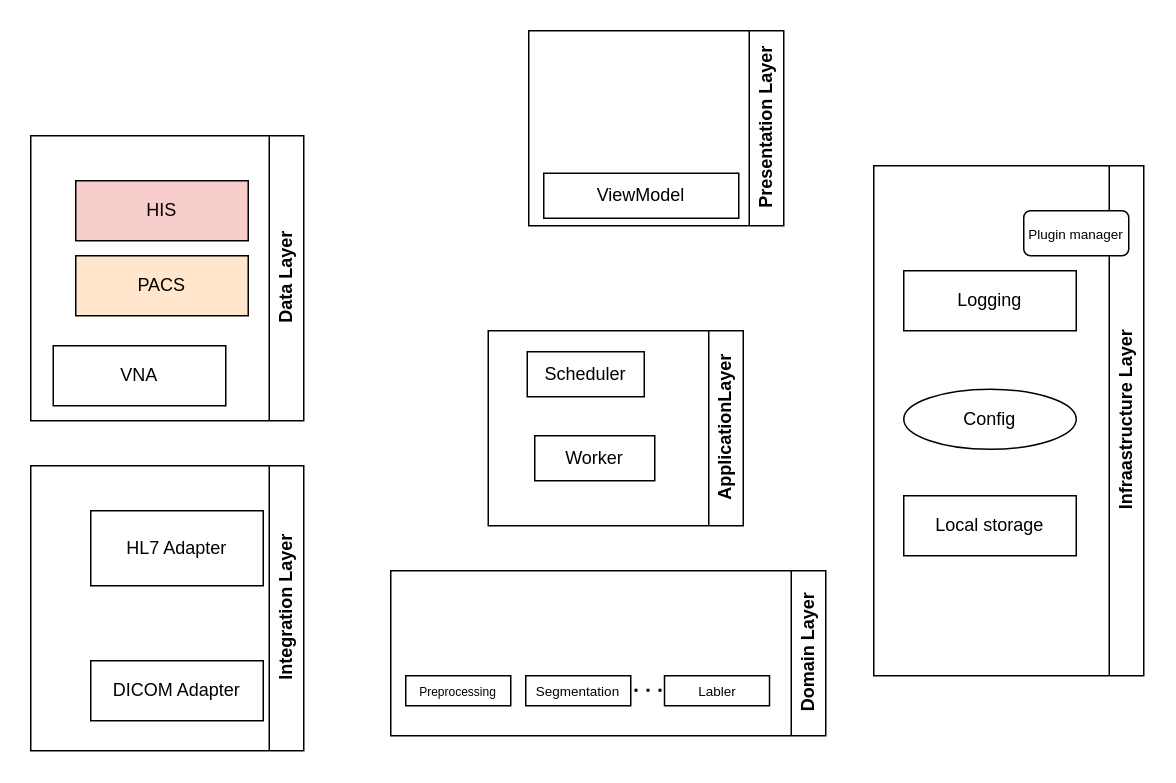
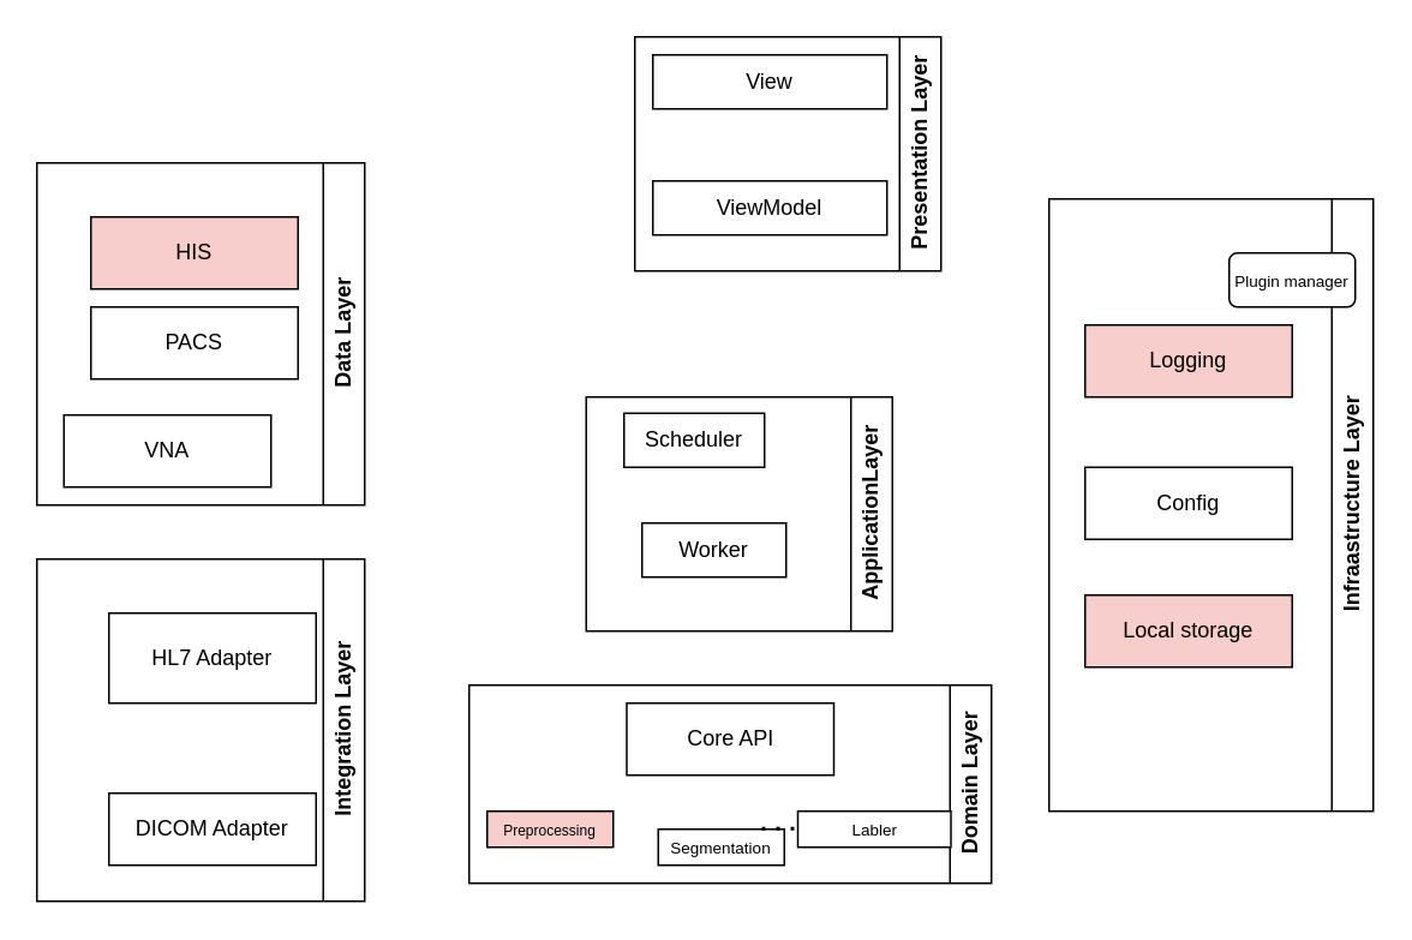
+ <mxCell id="6" value="View" style="rounded=0;whiteSpace=wrap;html=1;" vertex="1" parent="5"><mxGeometry x="10" y="10" width="130" height="30" as="geometry" /></mxCell>
- <mxCell id="7" value="ViewModel" style="rounded=0;whiteSpace=wrap;html=1;" vertex="1" parent="5"><mxGeometry x="10" y="95" width="130" height="30" as="geometry" /></mxCell>
+ <mxCell id="7" value="ViewModel" style="rounded=0;whiteSpace=wrap;html=1;" vertex="1" parent="5"><mxGeometry x="10" y="80" width="130" height="30" as="geometry" /></mxCell>
- <mxCell id="25" value="PACS" style="rounded=0;whiteSpace=wrap;html=1;fillColor=#ffe6cc;" vertex="1" parent="22"><mxGeometry x="30" y="80" width="115" height="40" as="geometry" /></mxCell>
+ <mxCell id="25" value="PACS" style="rounded=0;whiteSpace=wrap;html=1;" vertex="1" parent="22"><mxGeometry x="30" y="80" width="115" height="40" as="geometry" /></mxCell>
- <mxCell id="18" value="Logging" style="rounded=0;whiteSpace=wrap;html=1;" vertex="1" parent="17"><mxGeometry x="20" y="70" width="115" height="40" as="geometry" /></mxCell>
+ <mxCell id="18" value="Logging" style="rounded=0;whiteSpace=wrap;html=1;fillColor=#f8cecc;" vertex="1" parent="17"><mxGeometry x="20" y="70" width="115" height="40" as="geometry" /></mxCell>
- <mxCell id="3" value="Scheduler" style="rounded=0;whiteSpace=wrap;html=1;" vertex="1" parent="2"><mxGeometry x="26" y="14" width="78" height="30" as="geometry" /></mxCell>
+ <mxCell id="3" value="Scheduler" style="rounded=0;whiteSpace=wrap;html=1;" vertex="1" parent="2"><mxGeometry x="21" y="9" width="78" height="30" as="geometry" /></mxCell>
- <mxCell id="19" value="Config" style="ellipse;whiteSpace=wrap;html=1;" vertex="1" parent="17"><mxGeometry x="20" y="149" width="115" height="40" as="geometry" /></mxCell>
+ <mxCell id="19" value="Config" style="rounded=0;whiteSpace=wrap;html=1;" vertex="1" parent="17"><mxGeometry x="20" y="149" width="115" height="40" as="geometry" /></mxCell>
- <mxCell id="20" value="Local storage" style="rounded=0;whiteSpace=wrap;html=1;" vertex="1" parent="17"><mxGeometry x="20" y="220" width="115" height="40" as="geometry" /></mxCell>
+ <mxCell id="20" value="Local storage" style="rounded=0;whiteSpace=wrap;html=1;fillColor=#f8cecc;" vertex="1" parent="17"><mxGeometry x="20" y="220" width="115" height="40" as="geometry" /></mxCell>
+ <mxCell id="9" value="Core API" style="rounded=0;whiteSpace=wrap;html=1;" vertex="1" parent="8"><mxGeometry x="87.5" y="10" width="115" height="40" as="geometry" /></mxCell>
- <mxCell id="10" value="&lt;font style=&quot;font-size: 8px;&quot;&gt;Preprocessing&lt;/font&gt;" style="rounded=0;whiteSpace=wrap;html=1;" vertex="1" parent="8"><mxGeometry x="10" y="70" width="70" height="20" as="geometry" /></mxCell>
+ <mxCell id="10" value="&lt;font style=&quot;font-size: 8px;&quot;&gt;Preprocessing&lt;/font&gt;" style="rounded=0;whiteSpace=wrap;html=1;fillColor=#f8cecc;" vertex="1" parent="8"><mxGeometry x="10" y="70" width="70" height="20" as="geometry" /></mxCell>
- <mxCell id="11" value="&lt;font style=&quot;font-size: 9px;&quot;&gt;Segmentation&lt;/font&gt;" style="rounded=0;whiteSpace=wrap;html=1;" vertex="1" parent="8"><mxGeometry x="90" y="70" width="70" height="20" as="geometry" /></mxCell>
+ <mxCell id="11" value="&lt;font style=&quot;font-size: 9px;&quot;&gt;Segmentation&lt;/font&gt;" style="rounded=0;whiteSpace=wrap;html=1;" vertex="1" parent="8"><mxGeometry x="105" y="80" width="70" height="20" as="geometry" /></mxCell>
- <mxCell id="13" value="&lt;font style=&quot;font-size: 9px;&quot;&gt;Labler&lt;/font&gt;" style="rounded=0;whiteSpace=wrap;html=1;" vertex="1" parent="8"><mxGeometry x="182.5" y="70" width="70" height="20" as="geometry" /></mxCell>
+ <mxCell id="13" value="&lt;font style=&quot;font-size: 9px;&quot;&gt;Labler&lt;/font&gt;" style="rounded=0;whiteSpace=wrap;html=1;" vertex="1" parent="8"><mxGeometry x="182.5" y="70" width="85" height="20" as="geometry" /></mxCell>
